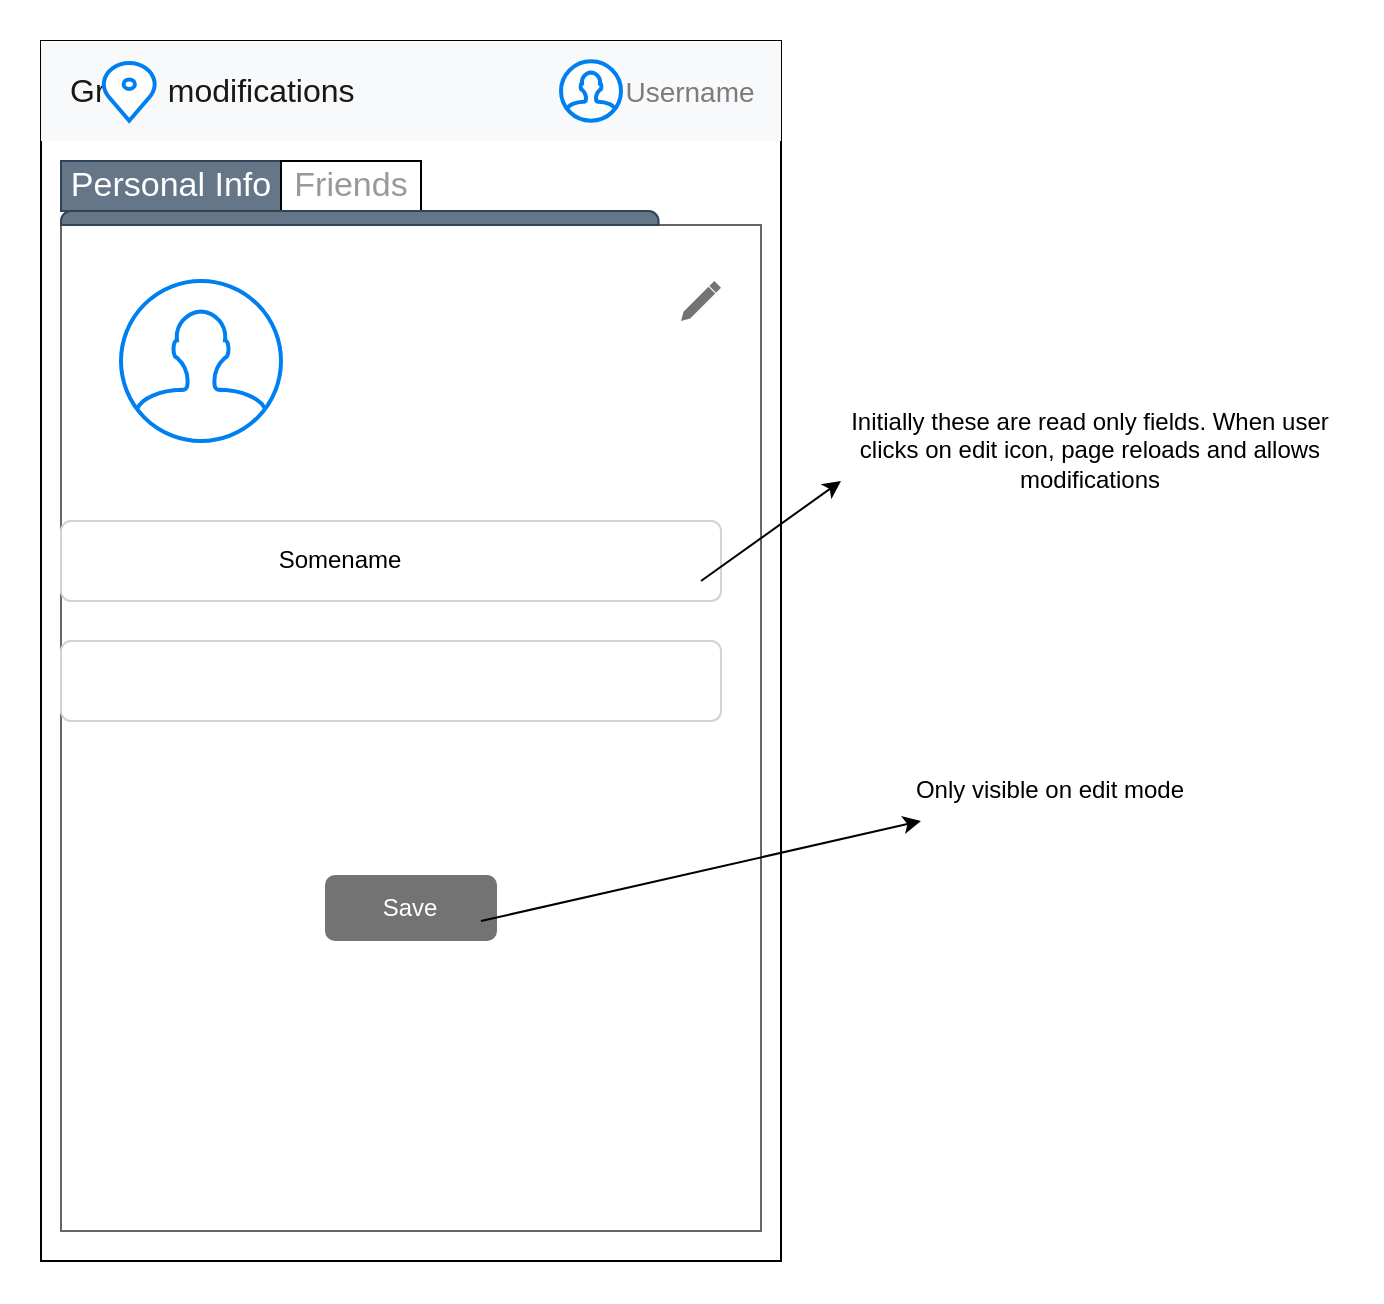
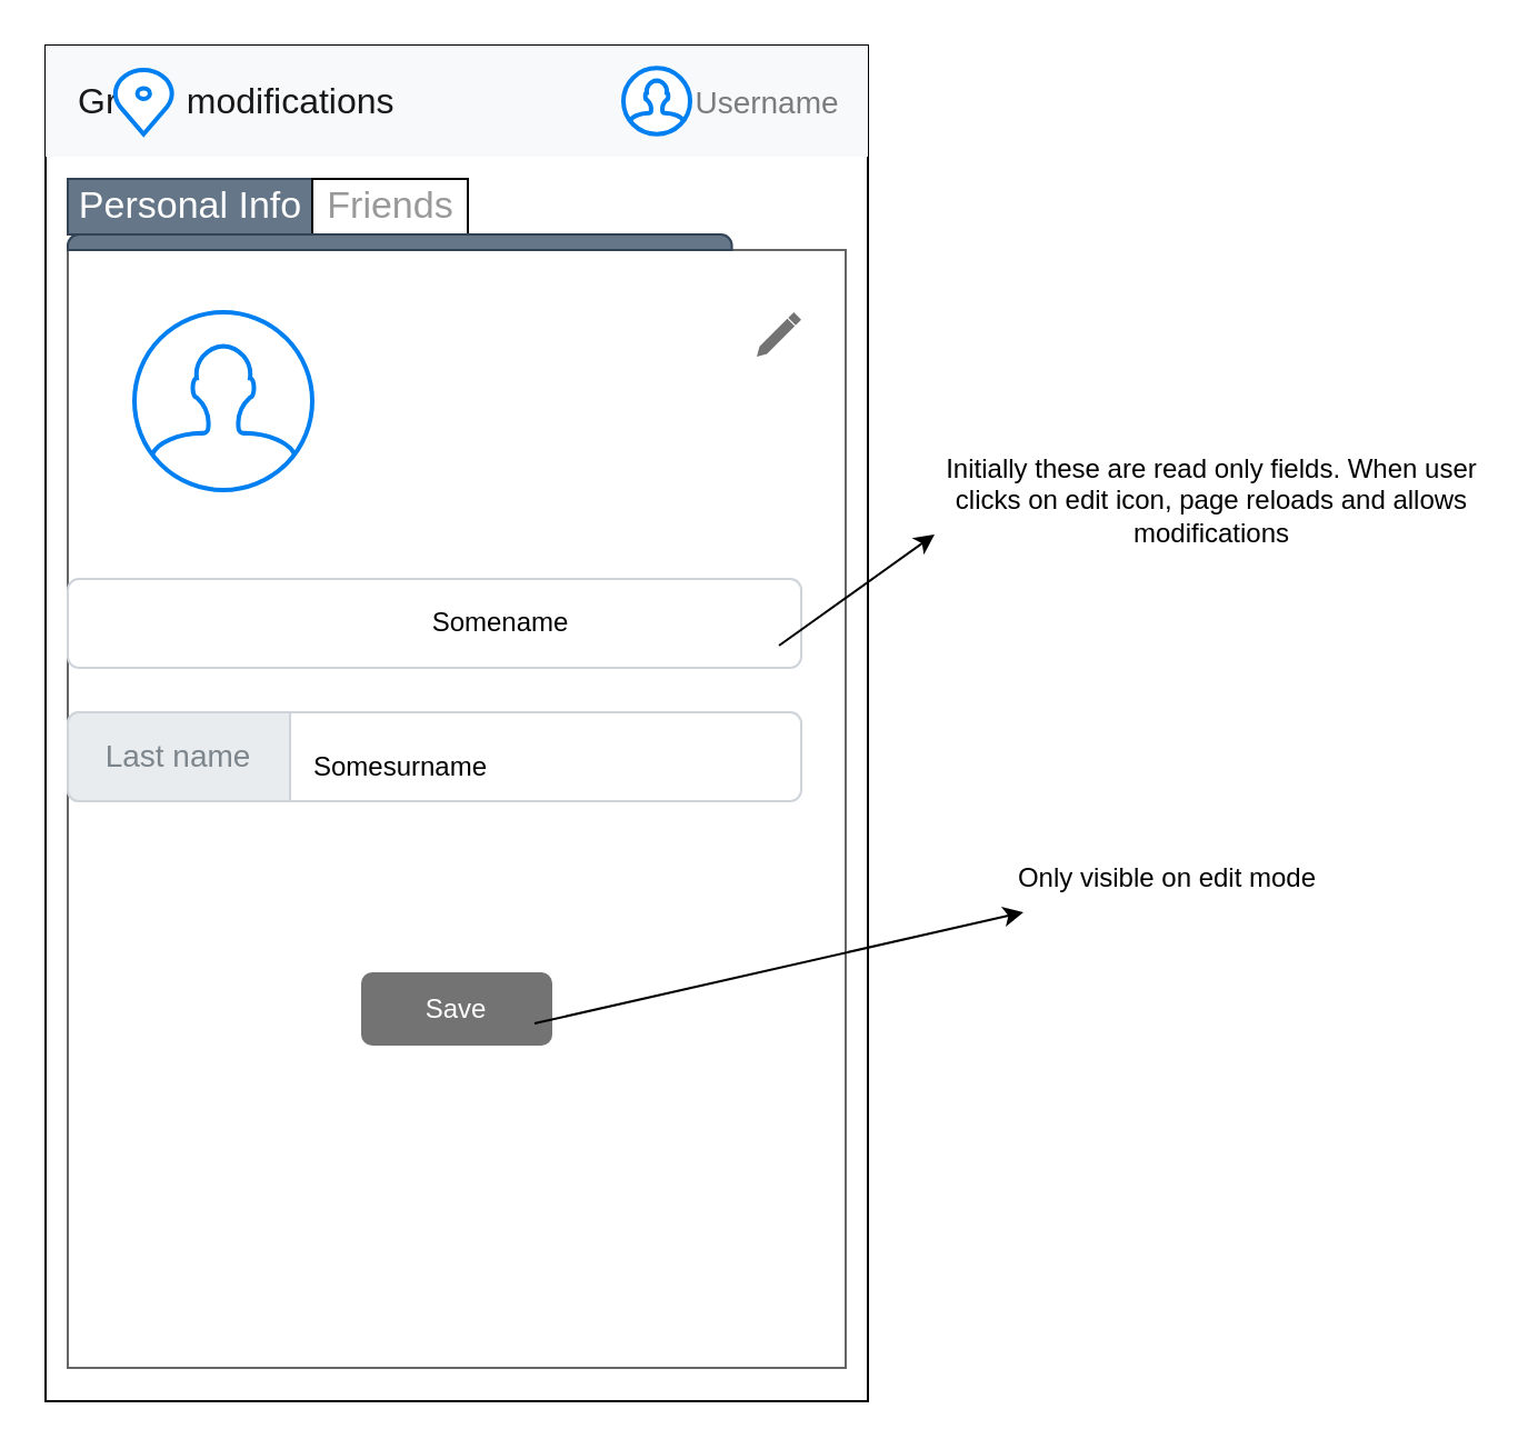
- <mxCell id="13" value="Somename" style="text;html=1;strokeColor=none;fillColor=none;align=center;verticalAlign=middle;whiteSpace=wrap;rounded=0;" vertex="1" parent="12"><mxGeometry x="110" y="5" width="60" height="30" as="geometry" /></mxCell>
+ <mxCell id="13" value="Somename" style="text;html=1;strokeColor=none;fillColor=none;align=center;verticalAlign=middle;whiteSpace=wrap;rounded=0;" vertex="1" parent="12"><mxGeometry x="165" y="5" width="60" height="30" as="geometry" /></mxCell>
+ <mxCell id="15" value="Last name" style="html=1;shadow=0;dashed=0;shape=mxgraph.bootstrap.leftButton;strokeColor=inherit;gradientColor=inherit;fontColor=inherit;fillColor=#E9ECEF;rSize=5;perimeter=none;whiteSpace=wrap;resizeHeight=1;fontSize=14;" vertex="1" parent="14"><mxGeometry width="100" height="40" as="geometry" /></mxCell>
+ <mxCell id="16" value="Somesurname" style="text;html=1;strokeColor=none;fillColor=none;align=center;verticalAlign=middle;whiteSpace=wrap;rounded=0;" vertex="1" parent="14"><mxGeometry x="120" y="10" width="60" height="30" as="geometry" /></mxCell>
